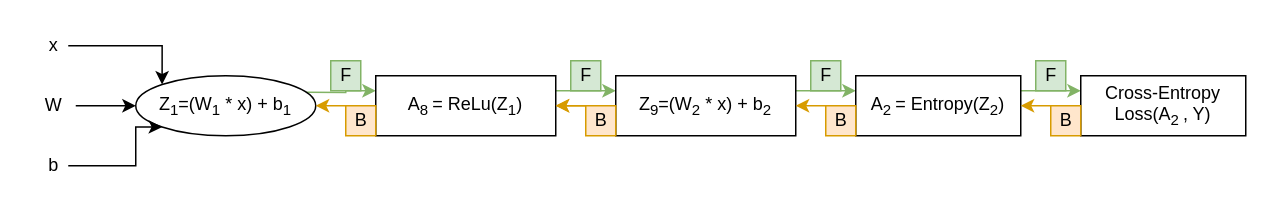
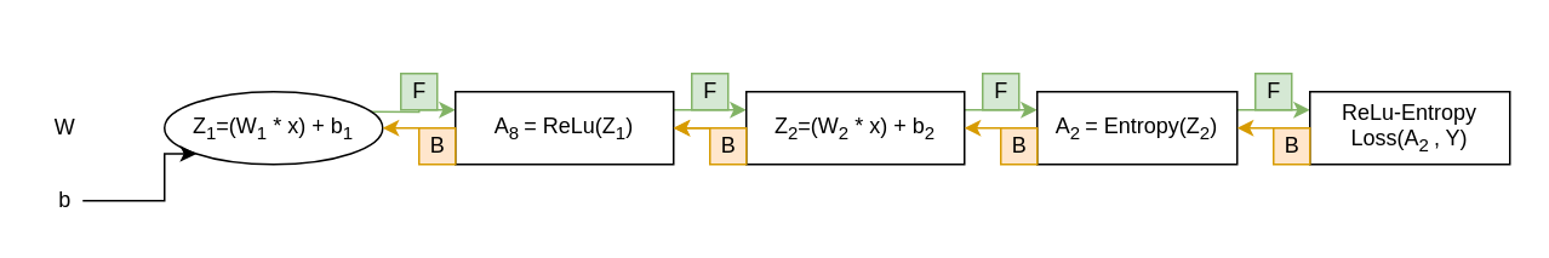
- <mxCell id="17" value="x" style="text;html=1;align=center;verticalAlign=middle;resizable=0;points=[];autosize=1;" parent="1" vertex="1"><mxGeometry x="25" y="20" width="20" height="20" as="geometry" /></mxCell>
- <mxCell id="16" style="edgeStyle=orthogonalEdgeStyle;rounded=0;orthogonalLoop=1;jettySize=auto;html=1;entryX=0;entryY=0;entryDx=0;entryDy=0;" parent="1" source="17" target="3" edge="1"><mxGeometry relative="1" as="geometry" /></mxCell>
- <mxCell id="18" style="edgeStyle=orthogonalEdgeStyle;rounded=0;orthogonalLoop=1;jettySize=auto;html=1;entryX=0;entryY=0.5;entryDx=0;entryDy=0;" parent="1" source="19" target="3" edge="1"><mxGeometry relative="1" as="geometry" /></mxCell>
- <mxCell id="10" value="Z&lt;sub&gt;9&lt;/sub&gt;=(W&lt;sub&gt;2&lt;/sub&gt; * x) + b&lt;sub&gt;2&lt;/sub&gt;" style="rounded=0;whiteSpace=wrap;html=1;" parent="1" vertex="1"><mxGeometry x="410" y="50" width="120" height="40" as="geometry" /></mxCell>
+ <mxCell id="10" value="Z&lt;sub&gt;2&lt;/sub&gt;=(W&lt;sub&gt;2&lt;/sub&gt; * x) + b&lt;sub&gt;2&lt;/sub&gt;" style="rounded=0;whiteSpace=wrap;html=1;" parent="1" vertex="1"><mxGeometry x="410" y="50" width="120" height="40" as="geometry" /></mxCell>
- <mxCell id="15" value="Cross-Entropy Loss(A&lt;sub&gt;2 &lt;/sub&gt;, Y)" style="rounded=0;whiteSpace=wrap;html=1;" parent="1" vertex="1"><mxGeometry x="720" y="50" width="110" height="40" as="geometry" /></mxCell>
+ <mxCell id="15" value="ReLu-Entropy Loss(A&lt;sub&gt;2 &lt;/sub&gt;, Y)" style="rounded=0;whiteSpace=wrap;html=1;" parent="1" vertex="1"><mxGeometry x="720" y="50" width="110" height="40" as="geometry" /></mxCell>
